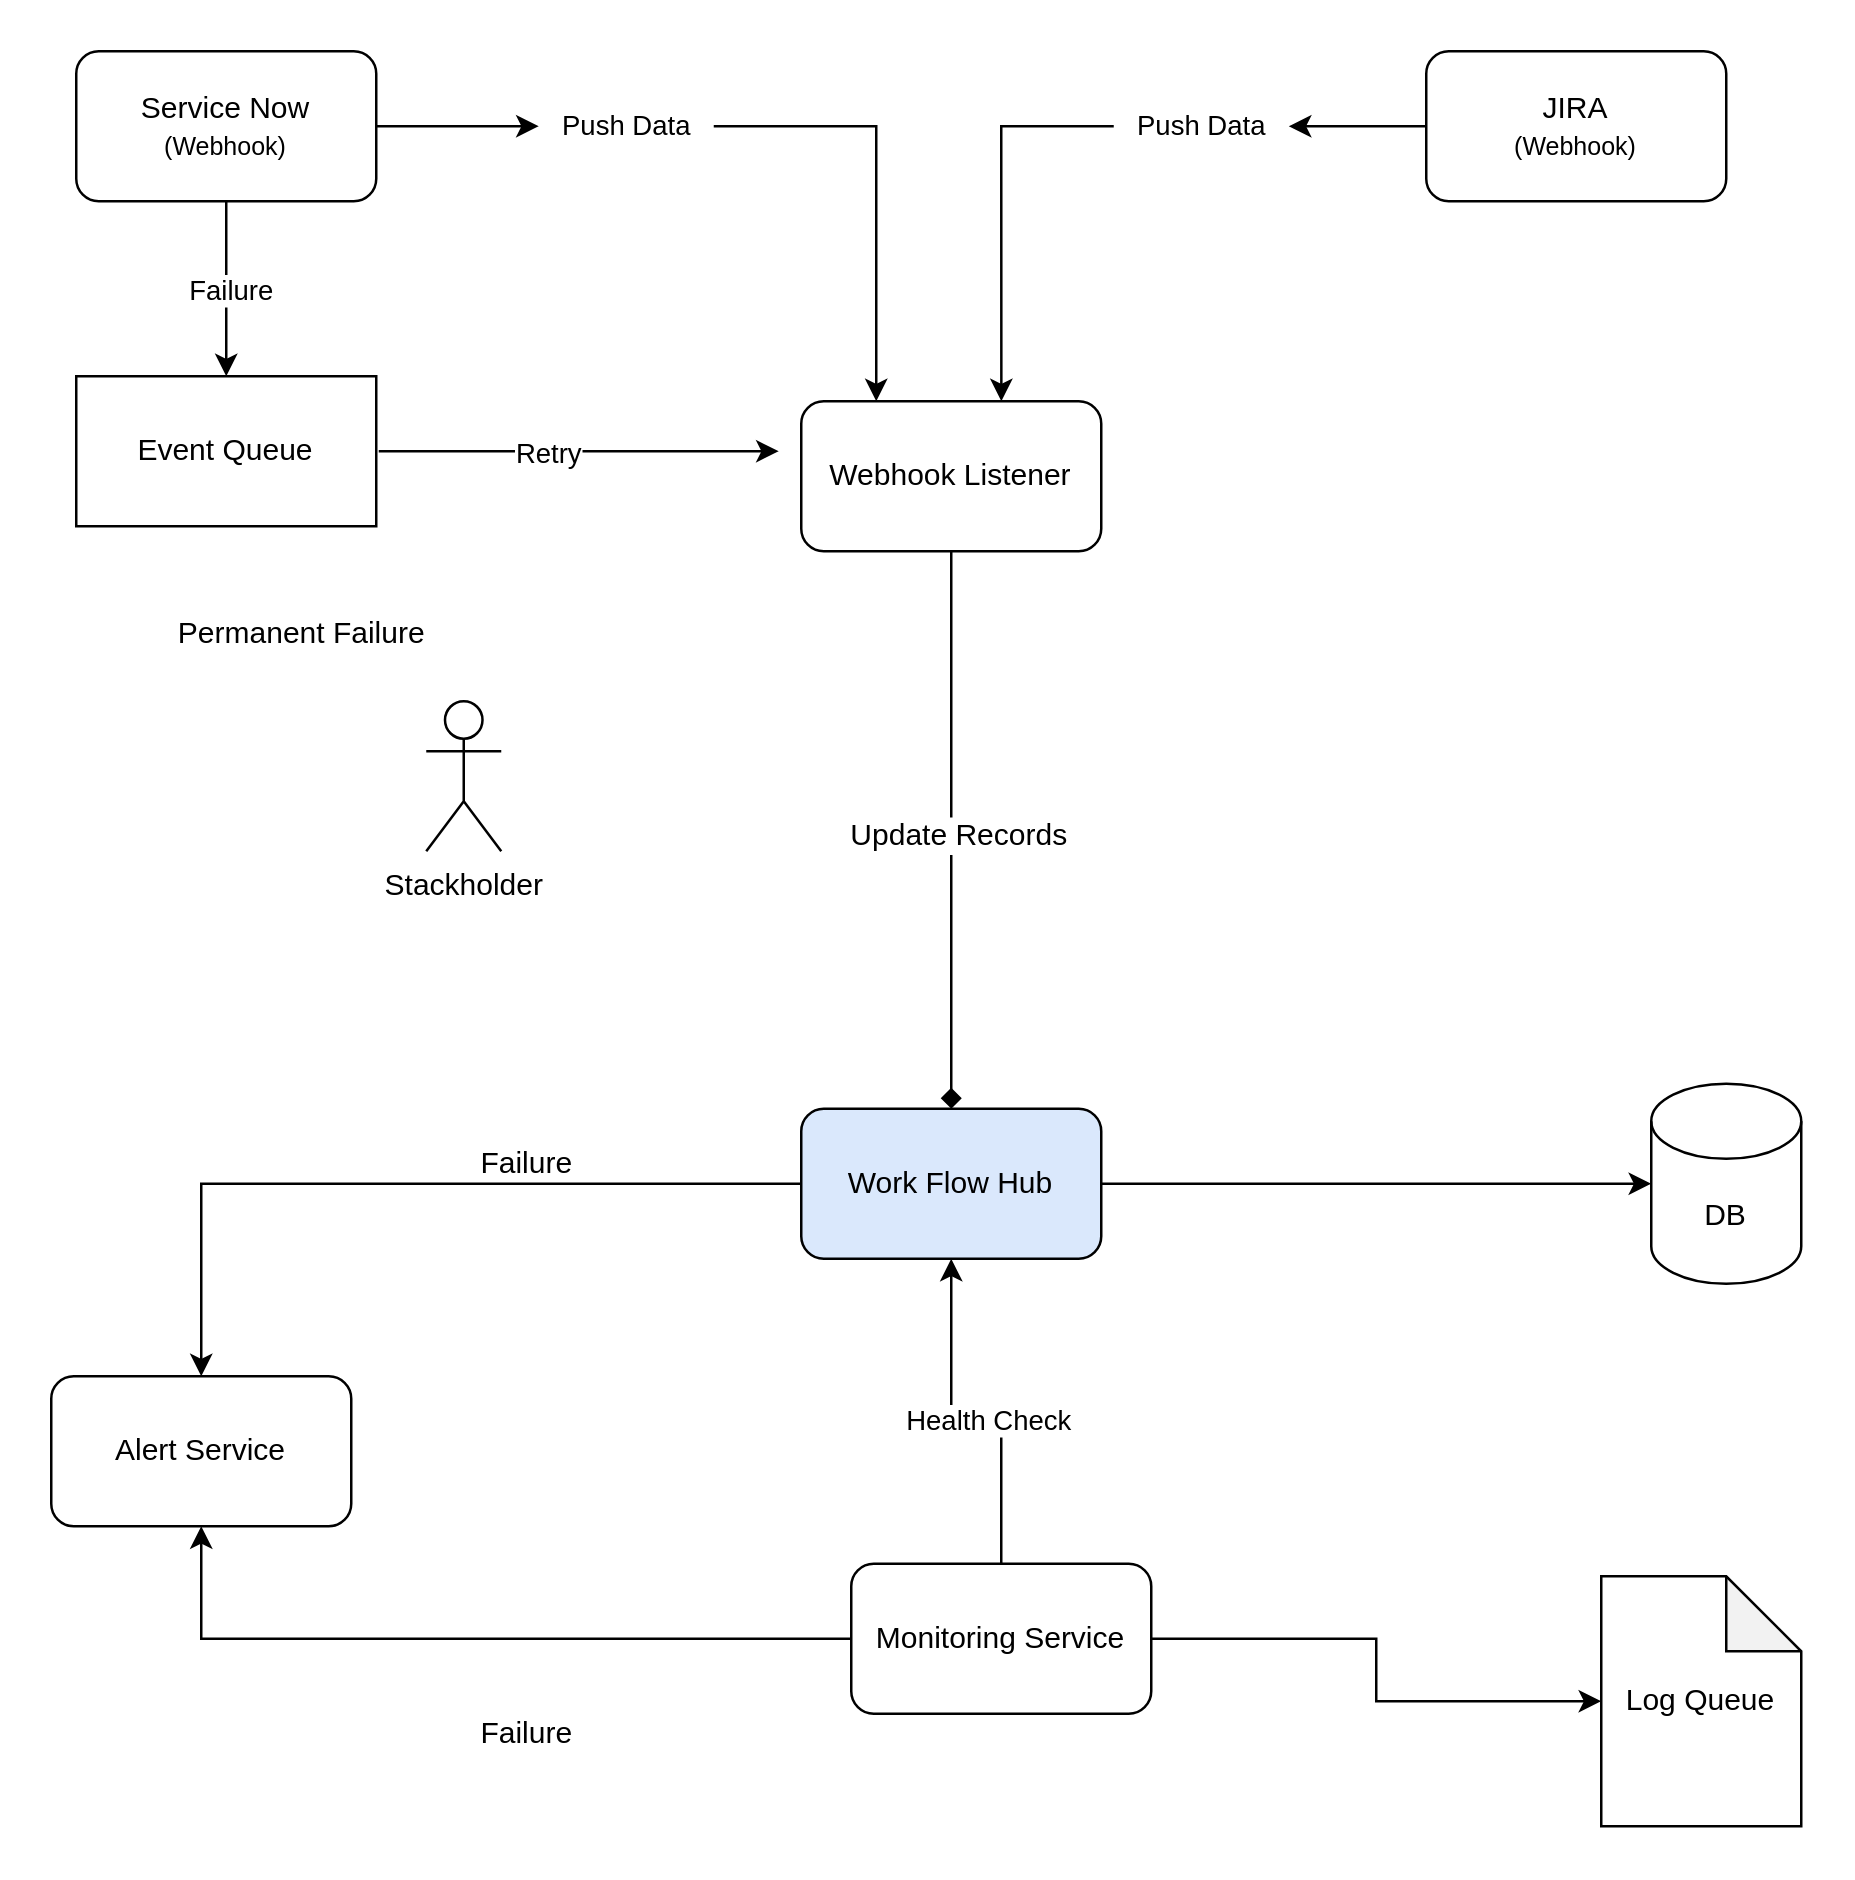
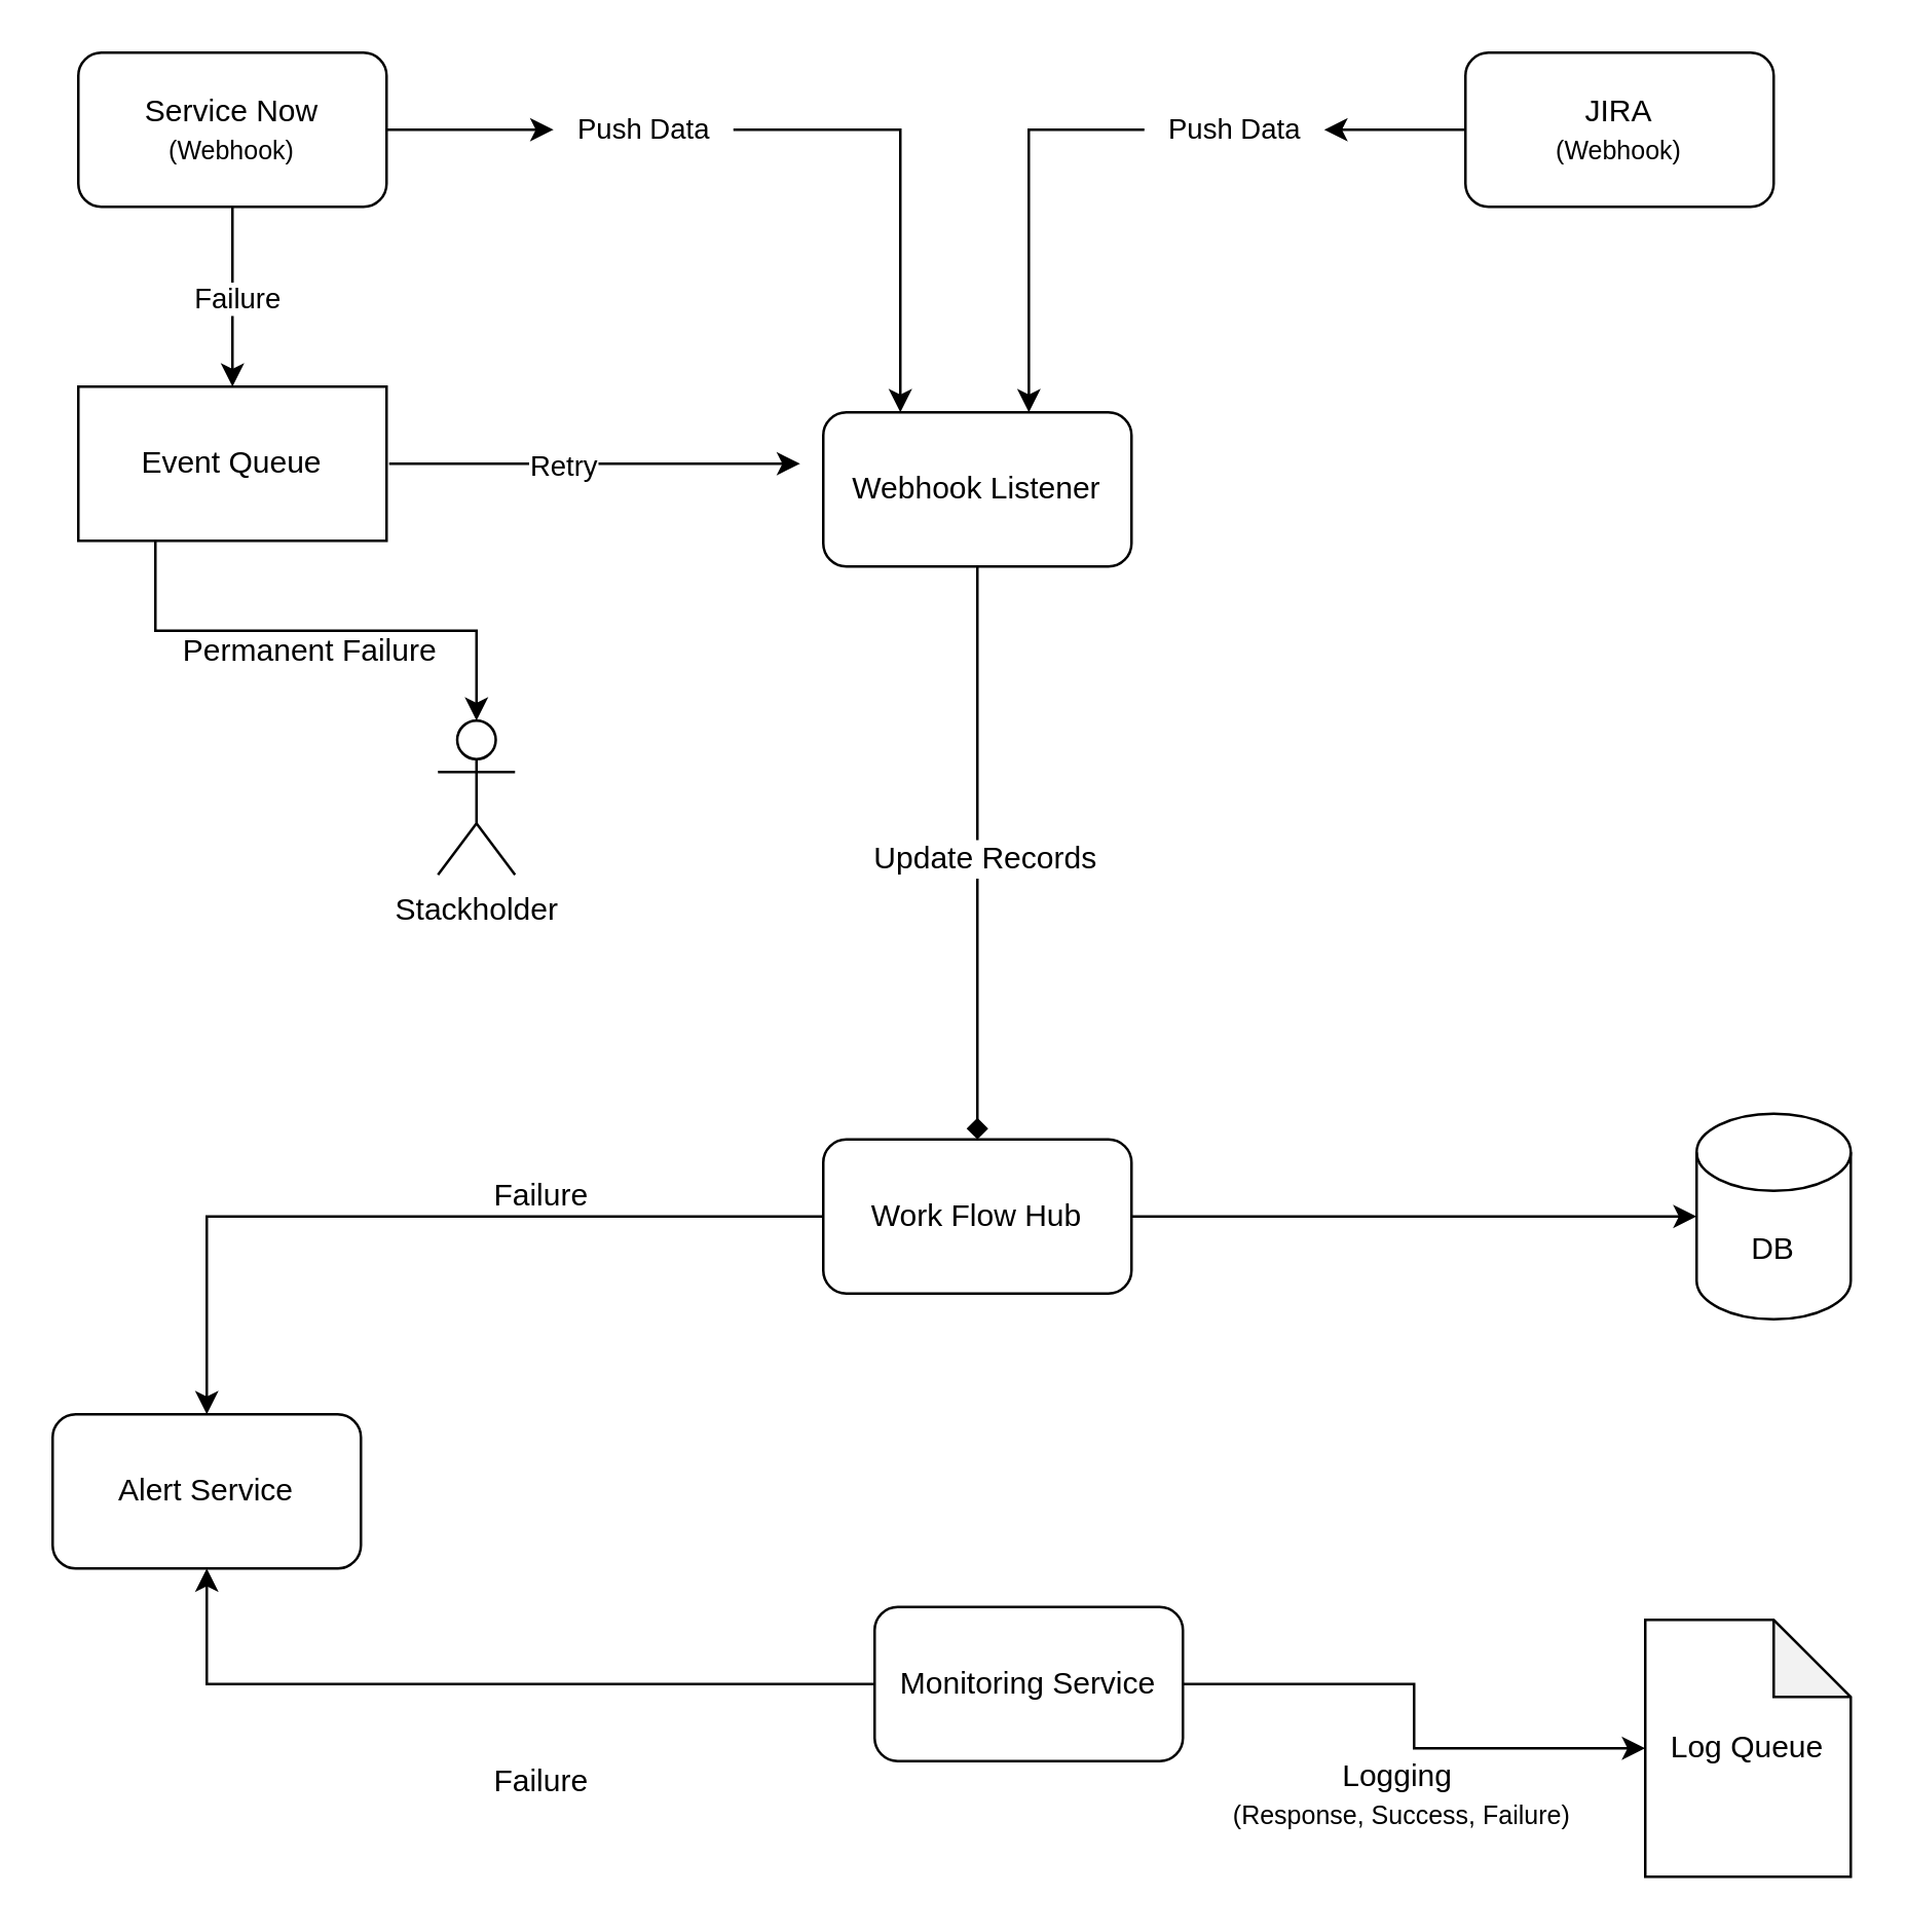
+ <mxCell id="31" style="edgeStyle=orthogonalEdgeStyle;rounded=0;orthogonalLoop=1;jettySize=auto;html=1;exitX=0.25;exitY=1;exitDx=0;exitDy=0;" edge="1" parent="1" source="32" target="33"><mxGeometry relative="1" as="geometry" /></mxCell>
- <mxCell id="16" value="Work Flow Hub" style="rounded=1;whiteSpace=wrap;html=1;fillColor=#dae8fc;" vertex="1" parent="1"><mxGeometry x="320" y="443" width="120" height="60" as="geometry" /></mxCell>
+ <mxCell id="16" value="Work Flow Hub" style="rounded=1;whiteSpace=wrap;html=1;" vertex="1" parent="1"><mxGeometry x="320" y="443" width="120" height="60" as="geometry" /></mxCell>
- <mxCell id="19" style="edgeStyle=orthogonalEdgeStyle;rounded=0;orthogonalLoop=1;jettySize=auto;html=1;exitX=0.5;exitY=0;exitDx=0;exitDy=0;entryX=0.5;entryY=1;entryDx=0;entryDy=0;" edge="1" parent="1" source="22" target="16"><mxGeometry relative="1" as="geometry" /></mxCell>
- <mxCell id="20" value="Health Check" style="edgeLabel;html=1;align=center;verticalAlign=middle;resizable=0;points=[];" vertex="1" connectable="0" parent="19"><mxGeometry x="-0.061" y="3" relative="1" as="geometry"><mxPoint as="offset" /></mxGeometry></mxCell>
+ <mxCell id="28" value="Logging&amp;nbsp;&lt;div&gt;&lt;font style=&quot;font-size: 10px;&quot;&gt;(Response, Success, Failure)&lt;/font&gt;&lt;/div&gt;" style="text;html=1;align=center;verticalAlign=middle;resizable=0;points=[];autosize=1;strokeColor=none;fillColor=none;" vertex="1" parent="1"><mxGeometry x="470" y="678" width="150" height="40" as="geometry" /></mxCell>
